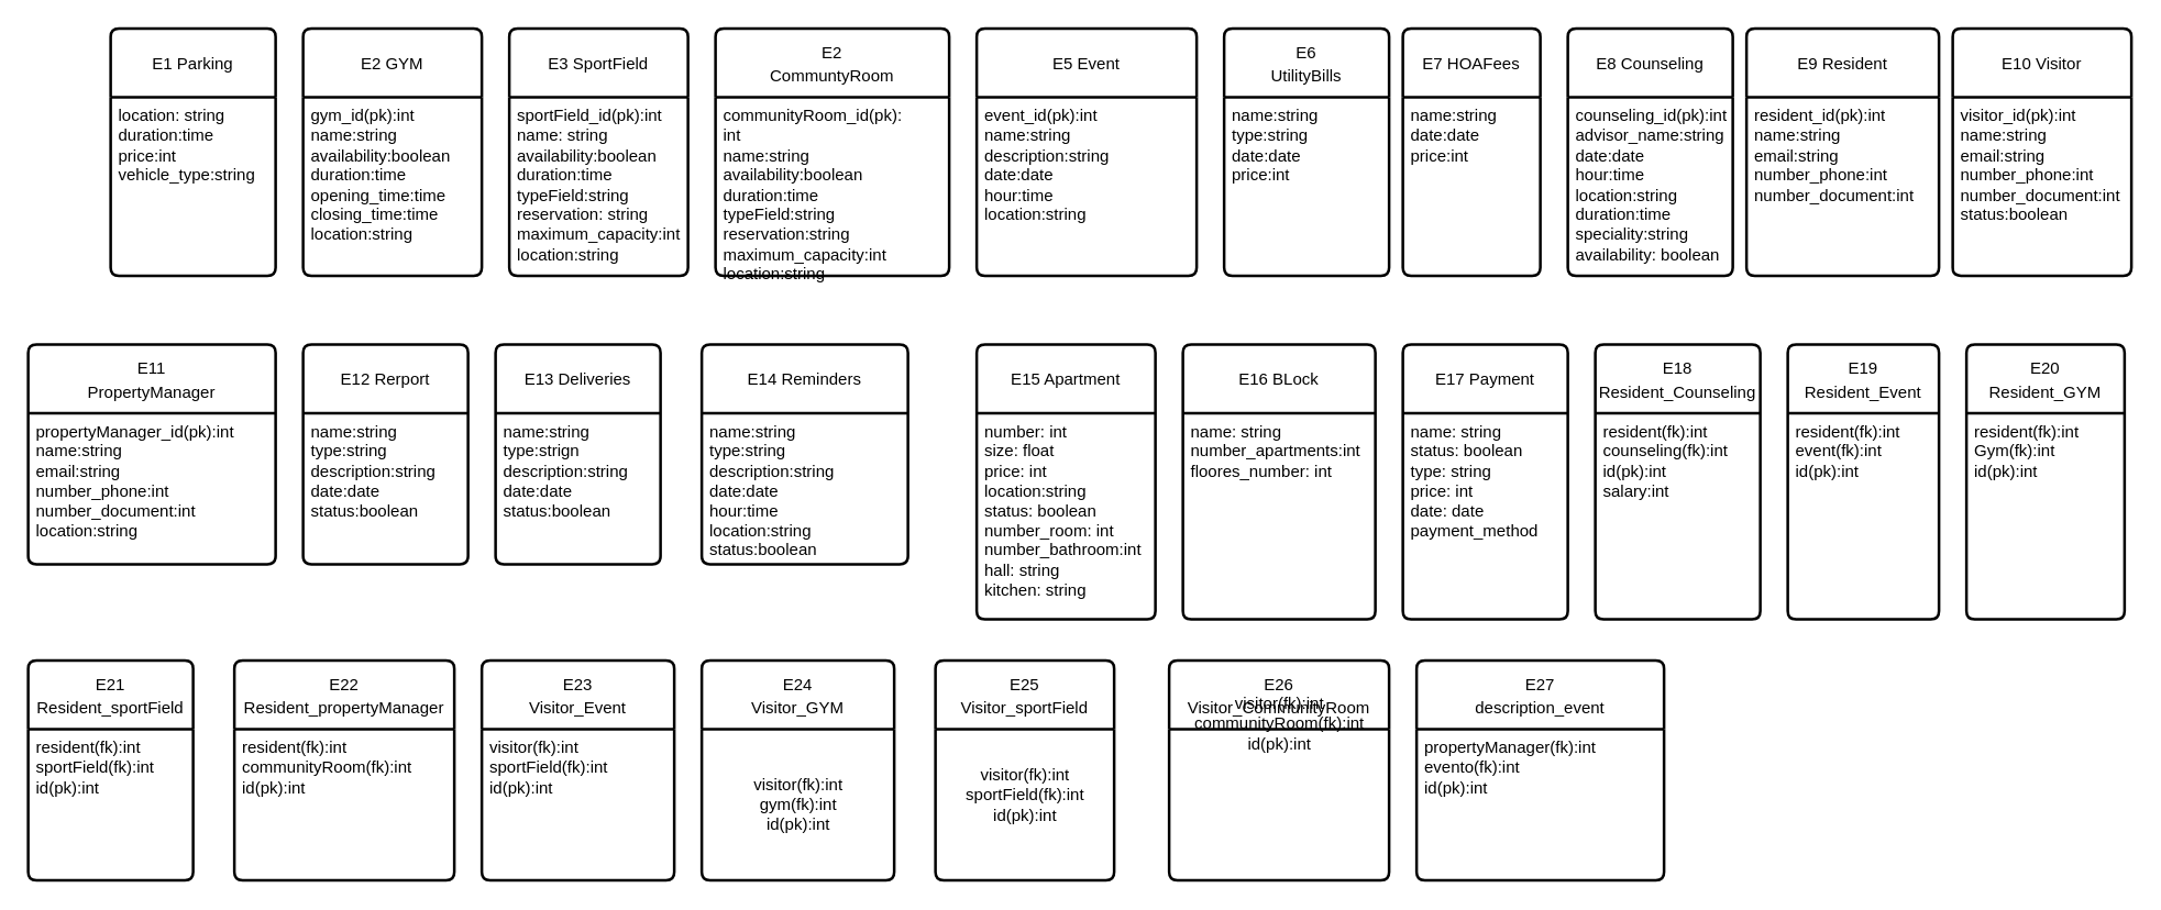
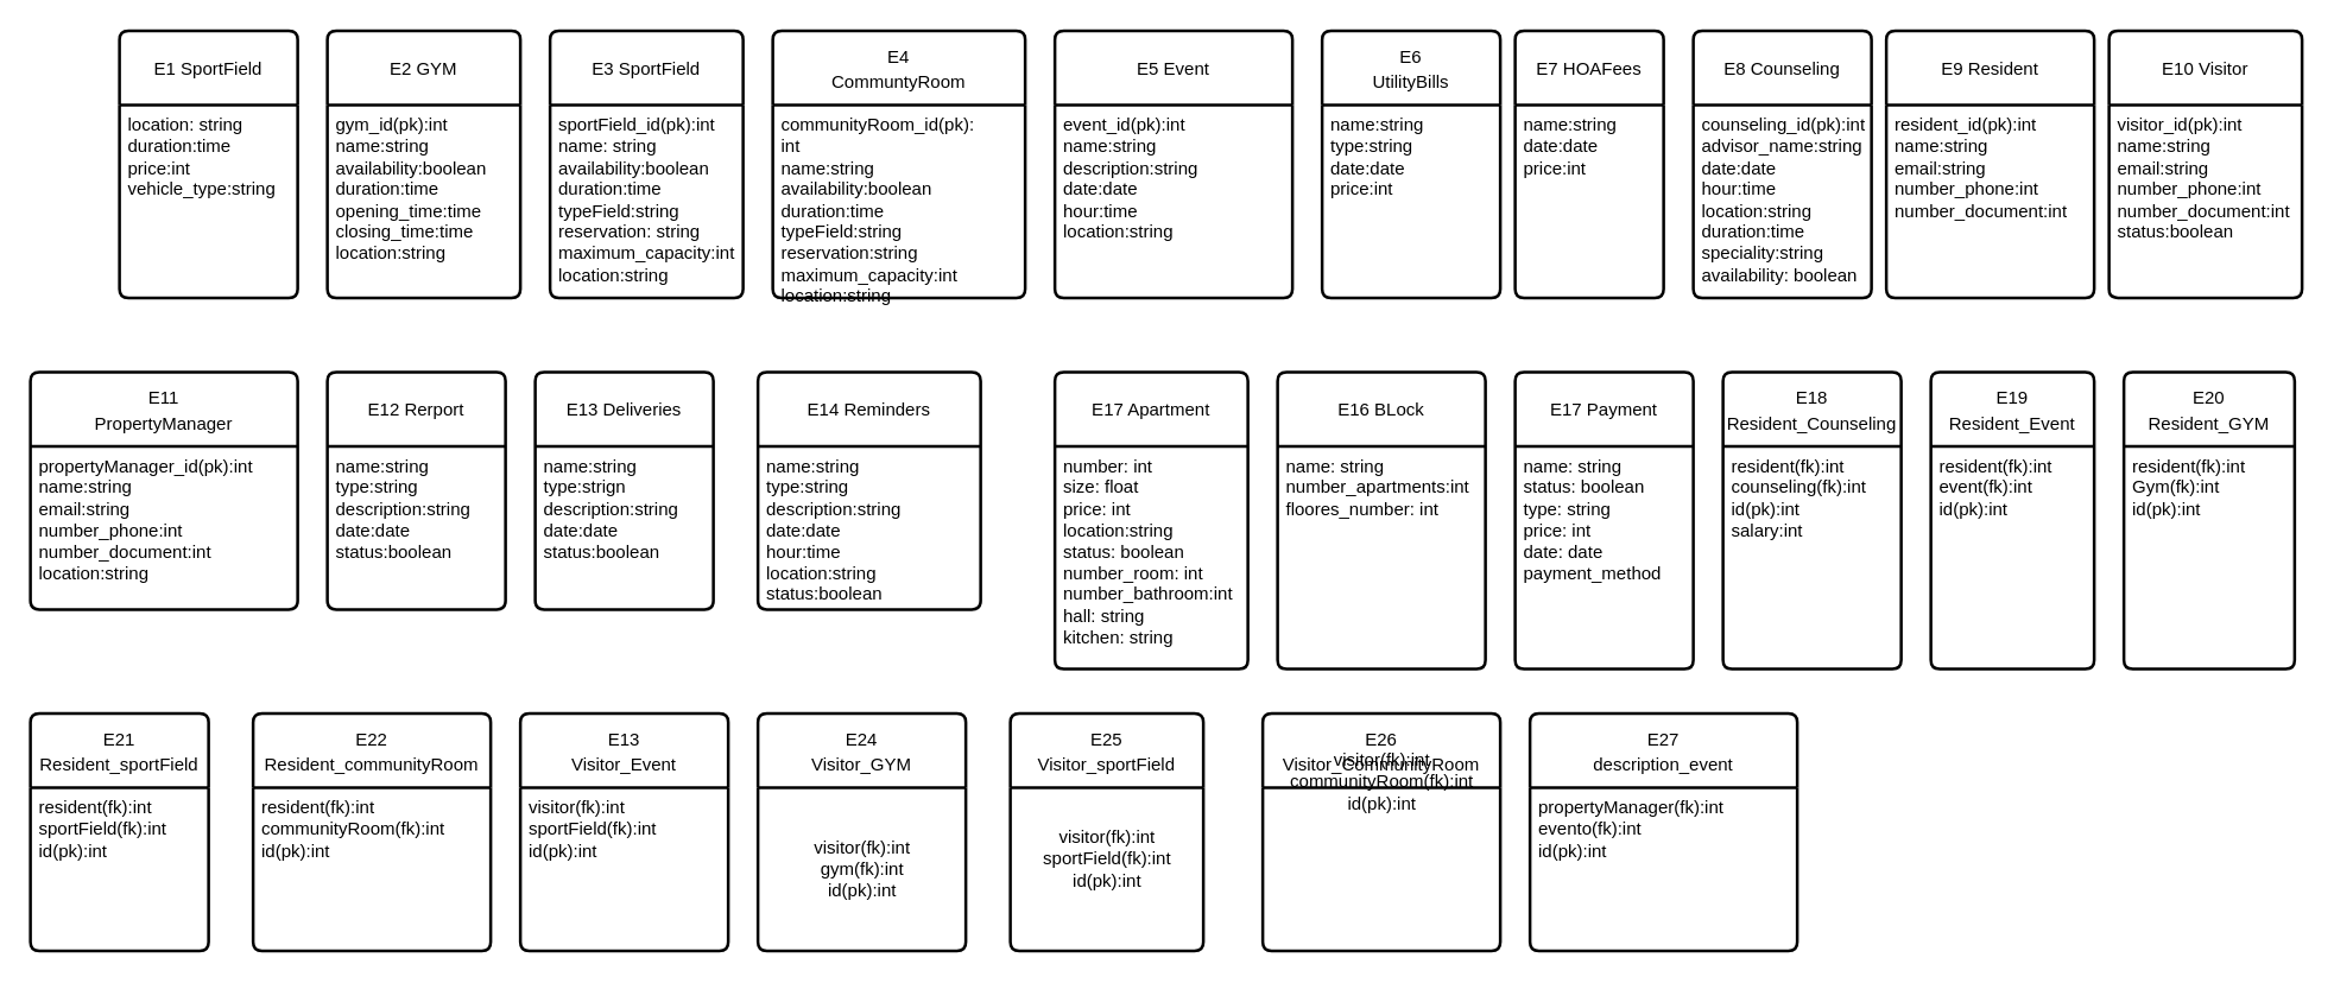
- <mxCell id="2" value="&lt;span style=&quot;font-size: 12px;&quot;&gt;E1 Parking&lt;/span&gt;" style="swimlane;childLayout=stackLayout;horizontal=1;startSize=50;horizontalStack=0;rounded=1;fontSize=14;fontStyle=0;strokeWidth=2;resizeParent=0;resizeLast=1;shadow=0;dashed=0;align=center;arcSize=4;whiteSpace=wrap;html=1;" vertex="1" parent="1"><mxGeometry x="80" y="20" width="120" height="180" as="geometry" /></mxCell>
+ <mxCell id="2" value="&lt;span style=&quot;font-size: 12px;&quot;&gt;E1 SportField&lt;/span&gt;" style="swimlane;childLayout=stackLayout;horizontal=1;startSize=50;horizontalStack=0;rounded=1;fontSize=14;fontStyle=0;strokeWidth=2;resizeParent=0;resizeLast=1;shadow=0;dashed=0;align=center;arcSize=4;whiteSpace=wrap;html=1;" vertex="1" parent="1"><mxGeometry x="80" y="20" width="120" height="180" as="geometry" /></mxCell>
- <mxCell id="53" value="&lt;span style=&quot;font-size: 12px;&quot;&gt;E2&lt;/span&gt;&lt;div&gt;&lt;span style=&quot;font-size: 12px;&quot;&gt;CommuntyRoom&lt;/span&gt;&lt;/div&gt;" style="swimlane;childLayout=stackLayout;horizontal=1;startSize=50;horizontalStack=0;rounded=1;fontSize=14;fontStyle=0;strokeWidth=2;resizeParent=0;resizeLast=1;shadow=0;dashed=0;align=center;arcSize=4;whiteSpace=wrap;html=1;" vertex="1" parent="1"><mxGeometry x="520" y="20" width="170" height="180" as="geometry" /></mxCell>
+ <mxCell id="53" value="&lt;span style=&quot;font-size: 12px;&quot;&gt;E4&lt;/span&gt;&lt;div&gt;&lt;span style=&quot;font-size: 12px;&quot;&gt;CommuntyRoom&lt;/span&gt;&lt;/div&gt;" style="swimlane;childLayout=stackLayout;horizontal=1;startSize=50;horizontalStack=0;rounded=1;fontSize=14;fontStyle=0;strokeWidth=2;resizeParent=0;resizeLast=1;shadow=0;dashed=0;align=center;arcSize=4;whiteSpace=wrap;html=1;" vertex="1" parent="1"><mxGeometry x="520" y="20" width="170" height="180" as="geometry" /></mxCell>
- <mxCell id="24" value="&lt;span style=&quot;font-size: 12px;&quot;&gt;E15 Apartment&lt;/span&gt;" style="swimlane;childLayout=stackLayout;horizontal=1;startSize=50;horizontalStack=0;rounded=1;fontSize=14;fontStyle=0;strokeWidth=2;resizeParent=0;resizeLast=1;shadow=0;dashed=0;align=center;arcSize=4;whiteSpace=wrap;html=1;" vertex="1" parent="1"><mxGeometry x="710" y="250" width="130" height="200" as="geometry" /></mxCell>
+ <mxCell id="24" value="&lt;span style=&quot;font-size: 12px;&quot;&gt;E17 Apartment&lt;/span&gt;" style="swimlane;childLayout=stackLayout;horizontal=1;startSize=50;horizontalStack=0;rounded=1;fontSize=14;fontStyle=0;strokeWidth=2;resizeParent=0;resizeLast=1;shadow=0;dashed=0;align=center;arcSize=4;whiteSpace=wrap;html=1;" vertex="1" parent="1"><mxGeometry x="710" y="250" width="130" height="200" as="geometry" /></mxCell>
- <mxCell id="38" value="&lt;span style=&quot;font-size: 12px;&quot;&gt;E22&lt;/span&gt;&lt;div&gt;&lt;span style=&quot;font-size: 12px; background-color: initial;&quot;&gt;Resident_propertyManager&lt;/span&gt;&lt;div&gt;&lt;div&gt;&lt;/div&gt;&lt;/div&gt;&lt;/div&gt;" style="swimlane;childLayout=stackLayout;horizontal=1;startSize=50;horizontalStack=0;rounded=1;fontSize=14;fontStyle=0;strokeWidth=2;resizeParent=0;resizeLast=1;shadow=0;dashed=0;align=center;arcSize=4;whiteSpace=wrap;html=1;" vertex="1" parent="1"><mxGeometry x="170" y="480" width="160" height="160" as="geometry" /></mxCell>
+ <mxCell id="38" value="&lt;span style=&quot;font-size: 12px;&quot;&gt;E22&lt;/span&gt;&lt;div&gt;&lt;span style=&quot;font-size: 12px; background-color: initial;&quot;&gt;Resident_communityRoom&lt;/span&gt;&lt;div&gt;&lt;div&gt;&lt;/div&gt;&lt;/div&gt;&lt;/div&gt;" style="swimlane;childLayout=stackLayout;horizontal=1;startSize=50;horizontalStack=0;rounded=1;fontSize=14;fontStyle=0;strokeWidth=2;resizeParent=0;resizeLast=1;shadow=0;dashed=0;align=center;arcSize=4;whiteSpace=wrap;html=1;" vertex="1" parent="1"><mxGeometry x="170" y="480" width="160" height="160" as="geometry" /></mxCell>
- <mxCell id="40" value="&lt;span style=&quot;font-size: 12px;&quot;&gt;E23&lt;/span&gt;&lt;div&gt;&lt;span style=&quot;font-size: 12px; background-color: initial;&quot;&gt;Visitor_Event&lt;/span&gt;&lt;div&gt;&lt;div&gt;&lt;/div&gt;&lt;/div&gt;&lt;/div&gt;" style="swimlane;childLayout=stackLayout;horizontal=1;startSize=50;horizontalStack=0;rounded=1;fontSize=14;fontStyle=0;strokeWidth=2;resizeParent=0;resizeLast=1;shadow=0;dashed=0;align=center;arcSize=4;whiteSpace=wrap;html=1;" vertex="1" parent="1"><mxGeometry x="350" y="480" width="140" height="160" as="geometry" /></mxCell>
+ <mxCell id="40" value="&lt;span style=&quot;font-size: 12px;&quot;&gt;E13&lt;/span&gt;&lt;div&gt;&lt;span style=&quot;font-size: 12px; background-color: initial;&quot;&gt;Visitor_Event&lt;/span&gt;&lt;div&gt;&lt;div&gt;&lt;/div&gt;&lt;/div&gt;&lt;/div&gt;" style="swimlane;childLayout=stackLayout;horizontal=1;startSize=50;horizontalStack=0;rounded=1;fontSize=14;fontStyle=0;strokeWidth=2;resizeParent=0;resizeLast=1;shadow=0;dashed=0;align=center;arcSize=4;whiteSpace=wrap;html=1;" vertex="1" parent="1"><mxGeometry x="350" y="480" width="140" height="160" as="geometry" /></mxCell>
